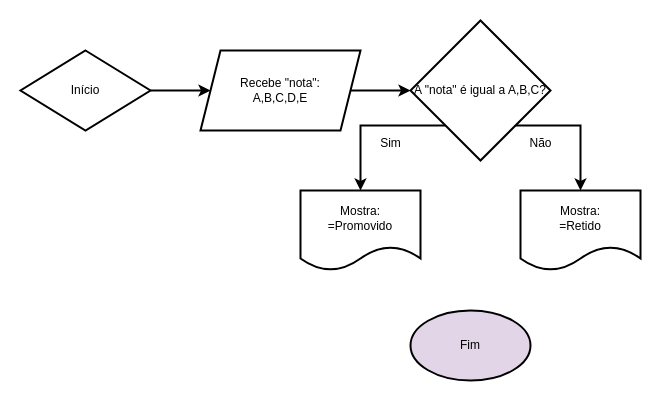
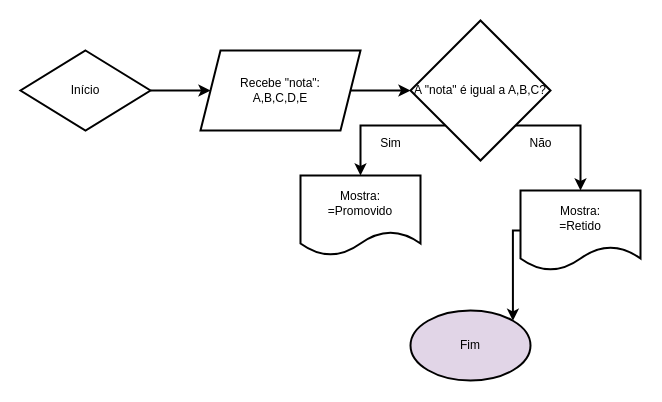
- <mxCell id="9" value="&lt;div&gt;Mostra:&lt;/div&gt;=Promovido" style="shape=document;whiteSpace=wrap;html=1;boundedLbl=1;strokeWidth=2;" vertex="1" parent="1"><mxGeometry x="300" y="190" width="120" height="80" as="geometry" /></mxCell>
+ <mxCell id="9" value="&lt;div&gt;Mostra:&lt;/div&gt;=Promovido" style="shape=document;whiteSpace=wrap;html=1;boundedLbl=1;strokeWidth=2;" vertex="1" parent="1"><mxGeometry x="300" y="175" width="120" height="80" as="geometry" /></mxCell>
+ <mxCell id="10" style="edgeStyle=orthogonalEdgeStyle;rounded=0;orthogonalLoop=1;jettySize=auto;html=1;exitX=0;exitY=0.5;exitDx=0;exitDy=0;entryX=1;entryY=0;entryDx=0;entryDy=0;strokeWidth=2;" edge="1" parent="1" source="11" target="14"><mxGeometry relative="1" as="geometry"><Array as="points"><mxPoint x="513" y="230" /></Array></mxGeometry></mxCell>
